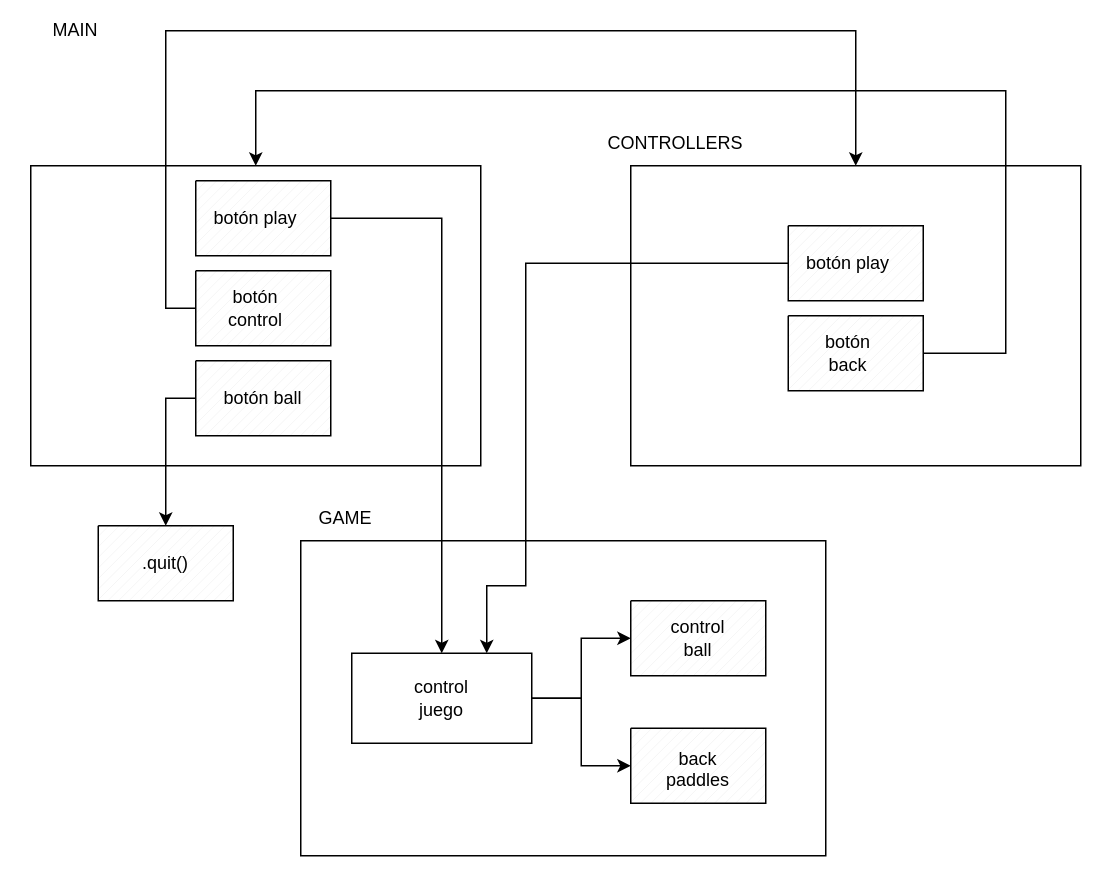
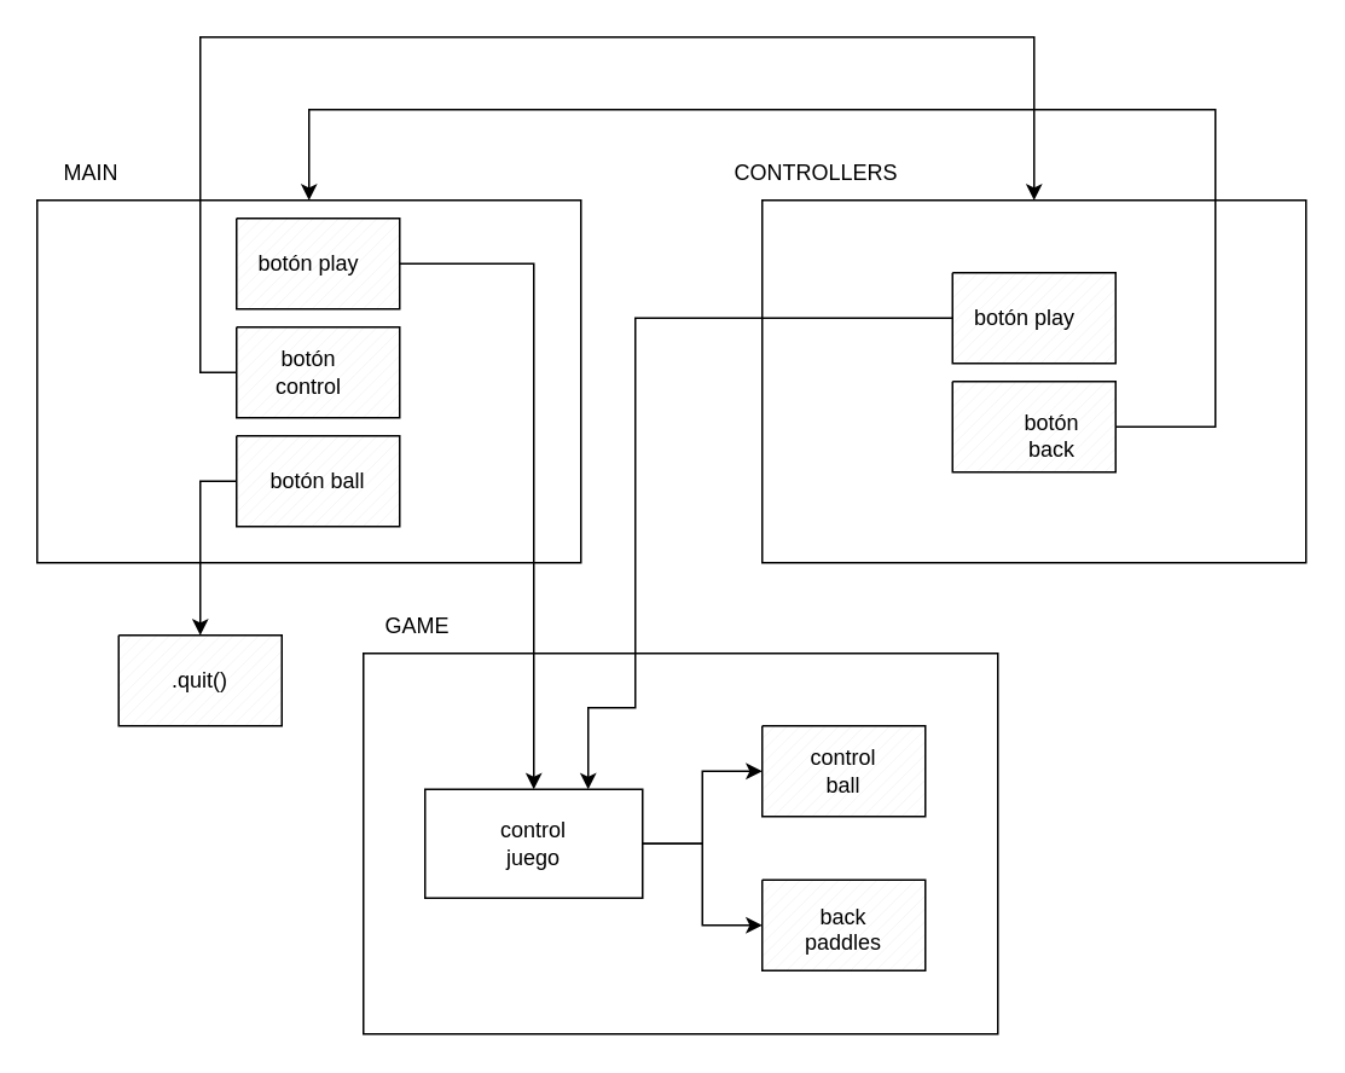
- <mxCell id="26" value="MAIN" style="text;html=1;strokeColor=none;fillColor=none;align=center;verticalAlign=middle;whiteSpace=wrap;rounded=0;" vertex="1" parent="1"><mxGeometry x="20" y="5" width="60" height="30" as="geometry" /></mxCell>
+ <mxCell id="26" value="MAIN" style="text;html=1;strokeColor=none;fillColor=none;align=center;verticalAlign=middle;whiteSpace=wrap;rounded=0;" vertex="1" parent="1"><mxGeometry x="20" y="80" width="60" height="30" as="geometry" /></mxCell>
- <mxCell id="21" value="&lt;div&gt;botón back&lt;/div&gt;" style="text;html=1;strokeColor=none;fillColor=none;align=center;verticalAlign=middle;whiteSpace=wrap;rounded=0;" vertex="1" parent="1"><mxGeometry x="535" y="220" width="60" height="30" as="geometry" /></mxCell>
+ <mxCell id="21" value="&lt;div&gt;botón back&lt;/div&gt;" style="text;html=1;strokeColor=none;fillColor=none;align=center;verticalAlign=middle;whiteSpace=wrap;rounded=0;" vertex="1" parent="1"><mxGeometry x="550" y="225" width="60" height="30" as="geometry" /></mxCell>
